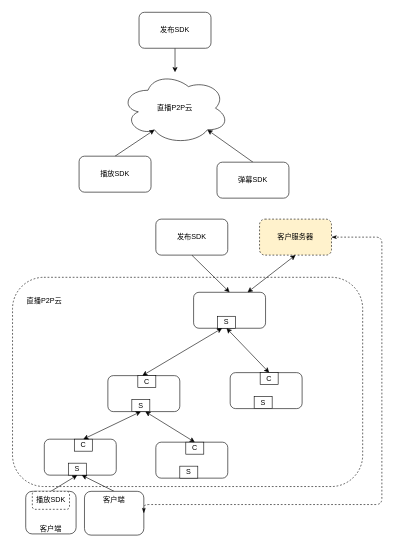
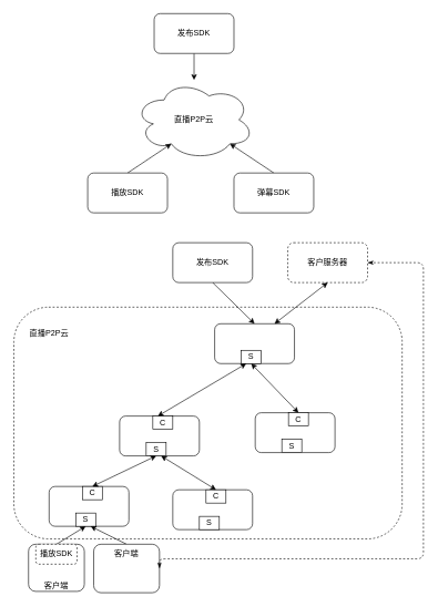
- <mxCell id="9" value="弹幕SDK" style="rounded=1;whiteSpace=wrap;html=1;align=center;" parent="1" vertex="1"><mxGeometry x="361" y="270" width="120" height="60" as="geometry" /></mxCell>
+ <mxCell id="9" value="弹幕SDK" style="rounded=1;whiteSpace=wrap;html=1;align=center;" parent="1" vertex="1"><mxGeometry x="351" y="260" width="120" height="60" as="geometry" /></mxCell>
- <mxCell id="39" value="客户服务器" style="rounded=1;whiteSpace=wrap;html=1;dashed=1;align=center;fillColor=#fff2cc;" parent="1" vertex="1"><mxGeometry x="432" y="365" width="120" height="60" as="geometry" /></mxCell>
+ <mxCell id="39" value="客户服务器" style="rounded=1;whiteSpace=wrap;html=1;dashed=1;align=center;" parent="1" vertex="1"><mxGeometry x="432" y="365" width="120" height="60" as="geometry" /></mxCell>
